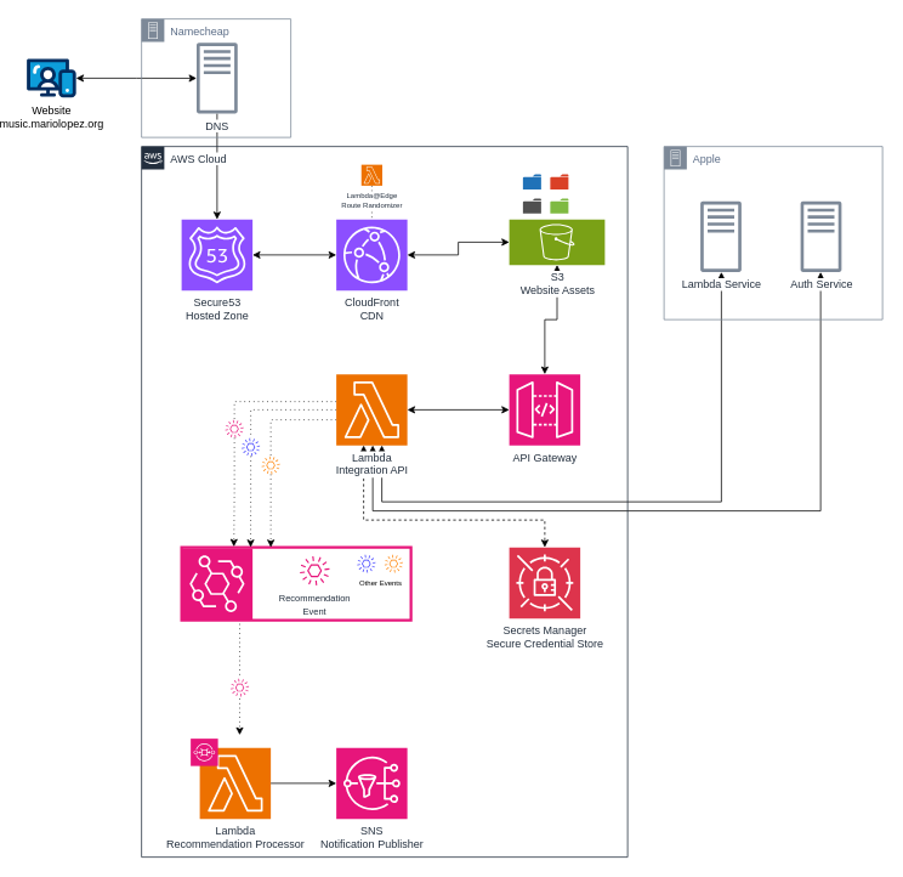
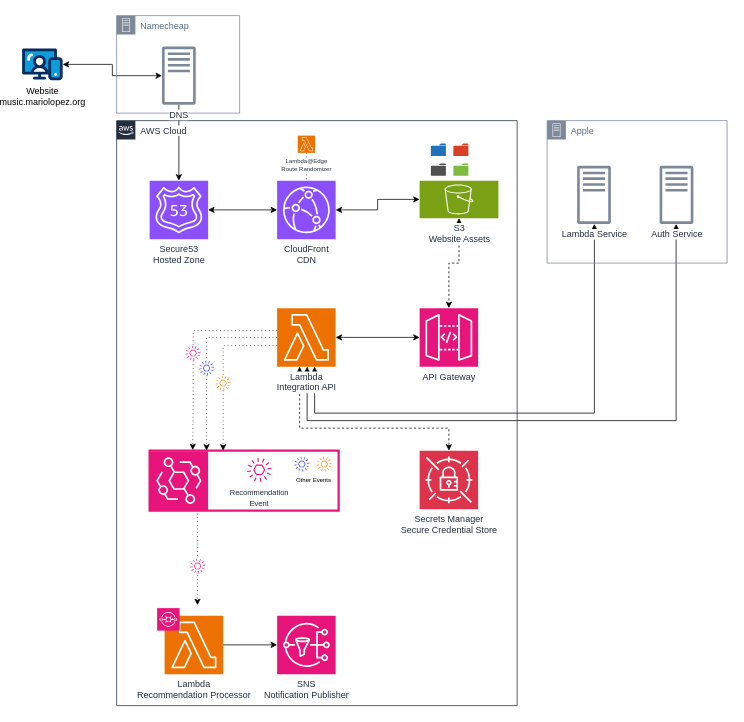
- <mxCell id="54" value="DNS" style="sketch=0;outlineConnect=0;fontColor=#232F3E;gradientColor=none;fillColor=#7d8998;strokeColor=none;dashed=0;verticalLabelPosition=bottom;verticalAlign=top;align=center;html=1;fontSize=12;fontStyle=0;aspect=fixed;pointerEvents=1;shape=mxgraph.aws4.traditional_server;labelBackgroundColor=default;" parent="1" vertex="1"><mxGeometry x="206.5" y="46" width="45" height="78" as="geometry" /></mxCell>
+ <mxCell id="54" value="DNS" style="sketch=0;outlineConnect=0;fontColor=#232F3E;gradientColor=none;fillColor=#7d8998;strokeColor=none;dashed=0;verticalLabelPosition=bottom;verticalAlign=top;align=center;html=1;fontSize=12;fontStyle=0;aspect=fixed;pointerEvents=1;shape=mxgraph.aws4.traditional_server;labelBackgroundColor=default;" parent="1" vertex="1"><mxGeometry x="206.5" y="61" width="45" height="78" as="geometry" /></mxCell>
- <mxCell id="3" style="edgeStyle=orthogonalEdgeStyle;rounded=0;orthogonalLoop=1;jettySize=auto;html=1;startArrow=classic;startFill=1;" parent="1" source="45" target="28" edge="1"><mxGeometry relative="1" as="geometry" /></mxCell>
+ <mxCell id="3" style="edgeStyle=orthogonalEdgeStyle;rounded=0;orthogonalLoop=1;jettySize=auto;html=1;startArrow=classic;startFill=1;dashed=1;" parent="1" source="45" target="28" edge="1"><mxGeometry relative="1" as="geometry" /></mxCell>
